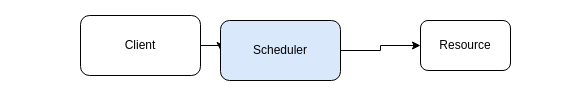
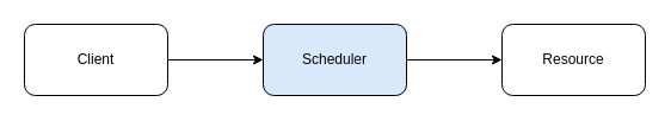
- <mxCell id="3" value="Client" style="rounded=1;whiteSpace=wrap;html=1;" vertex="1" parent="1"><mxGeometry x="80" y="15" width="120" height="60" as="geometry" /></mxCell>
+ <mxCell id="3" value="Client" style="rounded=1;whiteSpace=wrap;html=1;" vertex="1" parent="1"><mxGeometry x="20" y="20" width="120" height="60" as="geometry" /></mxCell>
- <mxCell id="6" value="Resource" style="rounded=1;whiteSpace=wrap;html=1;" vertex="1" parent="1"><mxGeometry x="420" y="20" width="90" height="50" as="geometry" /></mxCell>
+ <mxCell id="6" value="Resource" style="rounded=1;whiteSpace=wrap;html=1;" vertex="1" parent="1"><mxGeometry x="420" y="20" width="120" height="60" as="geometry" /></mxCell>
